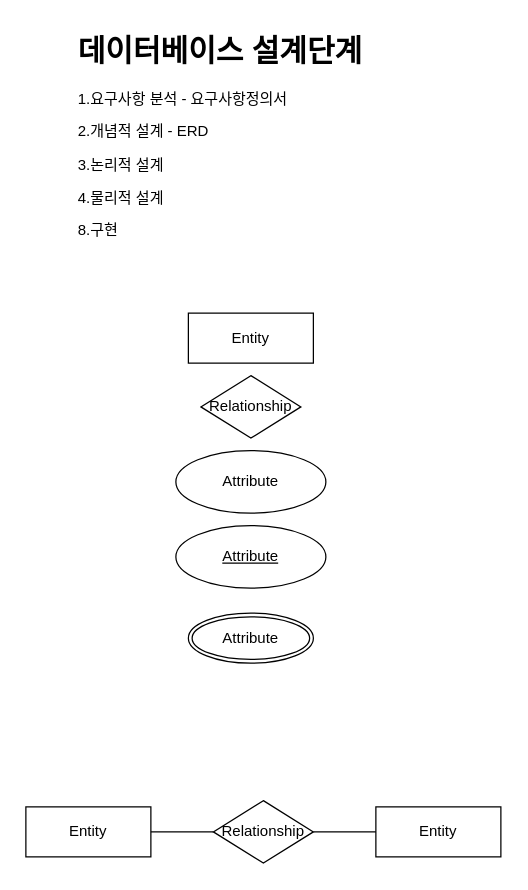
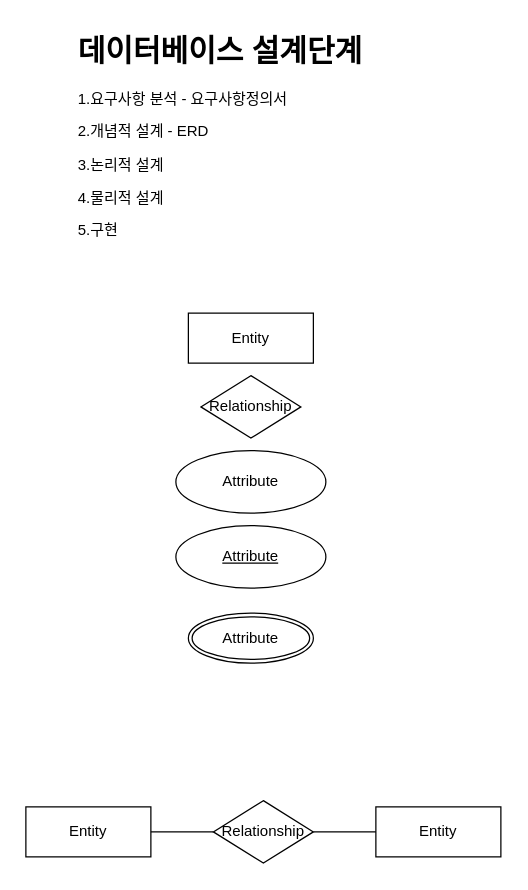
- <mxCell id="3" value="&lt;h1 style=&quot;margin-top: 0px;&quot;&gt;데이터베이스 설계단계&lt;/h1&gt;&lt;p&gt;1.요구사항 분석 - 요구사항정의서&lt;/p&gt;&lt;p&gt;2.개념적 설계 - ERD&lt;/p&gt;&lt;p&gt;3.논리적 설계&lt;/p&gt;&lt;p&gt;4.물리적 설계&lt;/p&gt;&lt;p&gt;8.구현&amp;nbsp;&lt;/p&gt;" style="text;html=1;whiteSpace=wrap;overflow=hidden;rounded=0;" vertex="1" parent="1"><mxGeometry x="60" y="20" width="260" height="180" as="geometry" /></mxCell>
+ <mxCell id="3" value="&lt;h1 style=&quot;margin-top: 0px;&quot;&gt;데이터베이스 설계단계&lt;/h1&gt;&lt;p&gt;1.요구사항 분석 - 요구사항정의서&lt;/p&gt;&lt;p&gt;2.개념적 설계 - ERD&lt;/p&gt;&lt;p&gt;3.논리적 설계&lt;/p&gt;&lt;p&gt;4.물리적 설계&lt;/p&gt;&lt;p&gt;5.구현&amp;nbsp;&lt;/p&gt;" style="text;html=1;whiteSpace=wrap;overflow=hidden;rounded=0;" vertex="1" parent="1"><mxGeometry x="60" y="20" width="260" height="180" as="geometry" /></mxCell>
